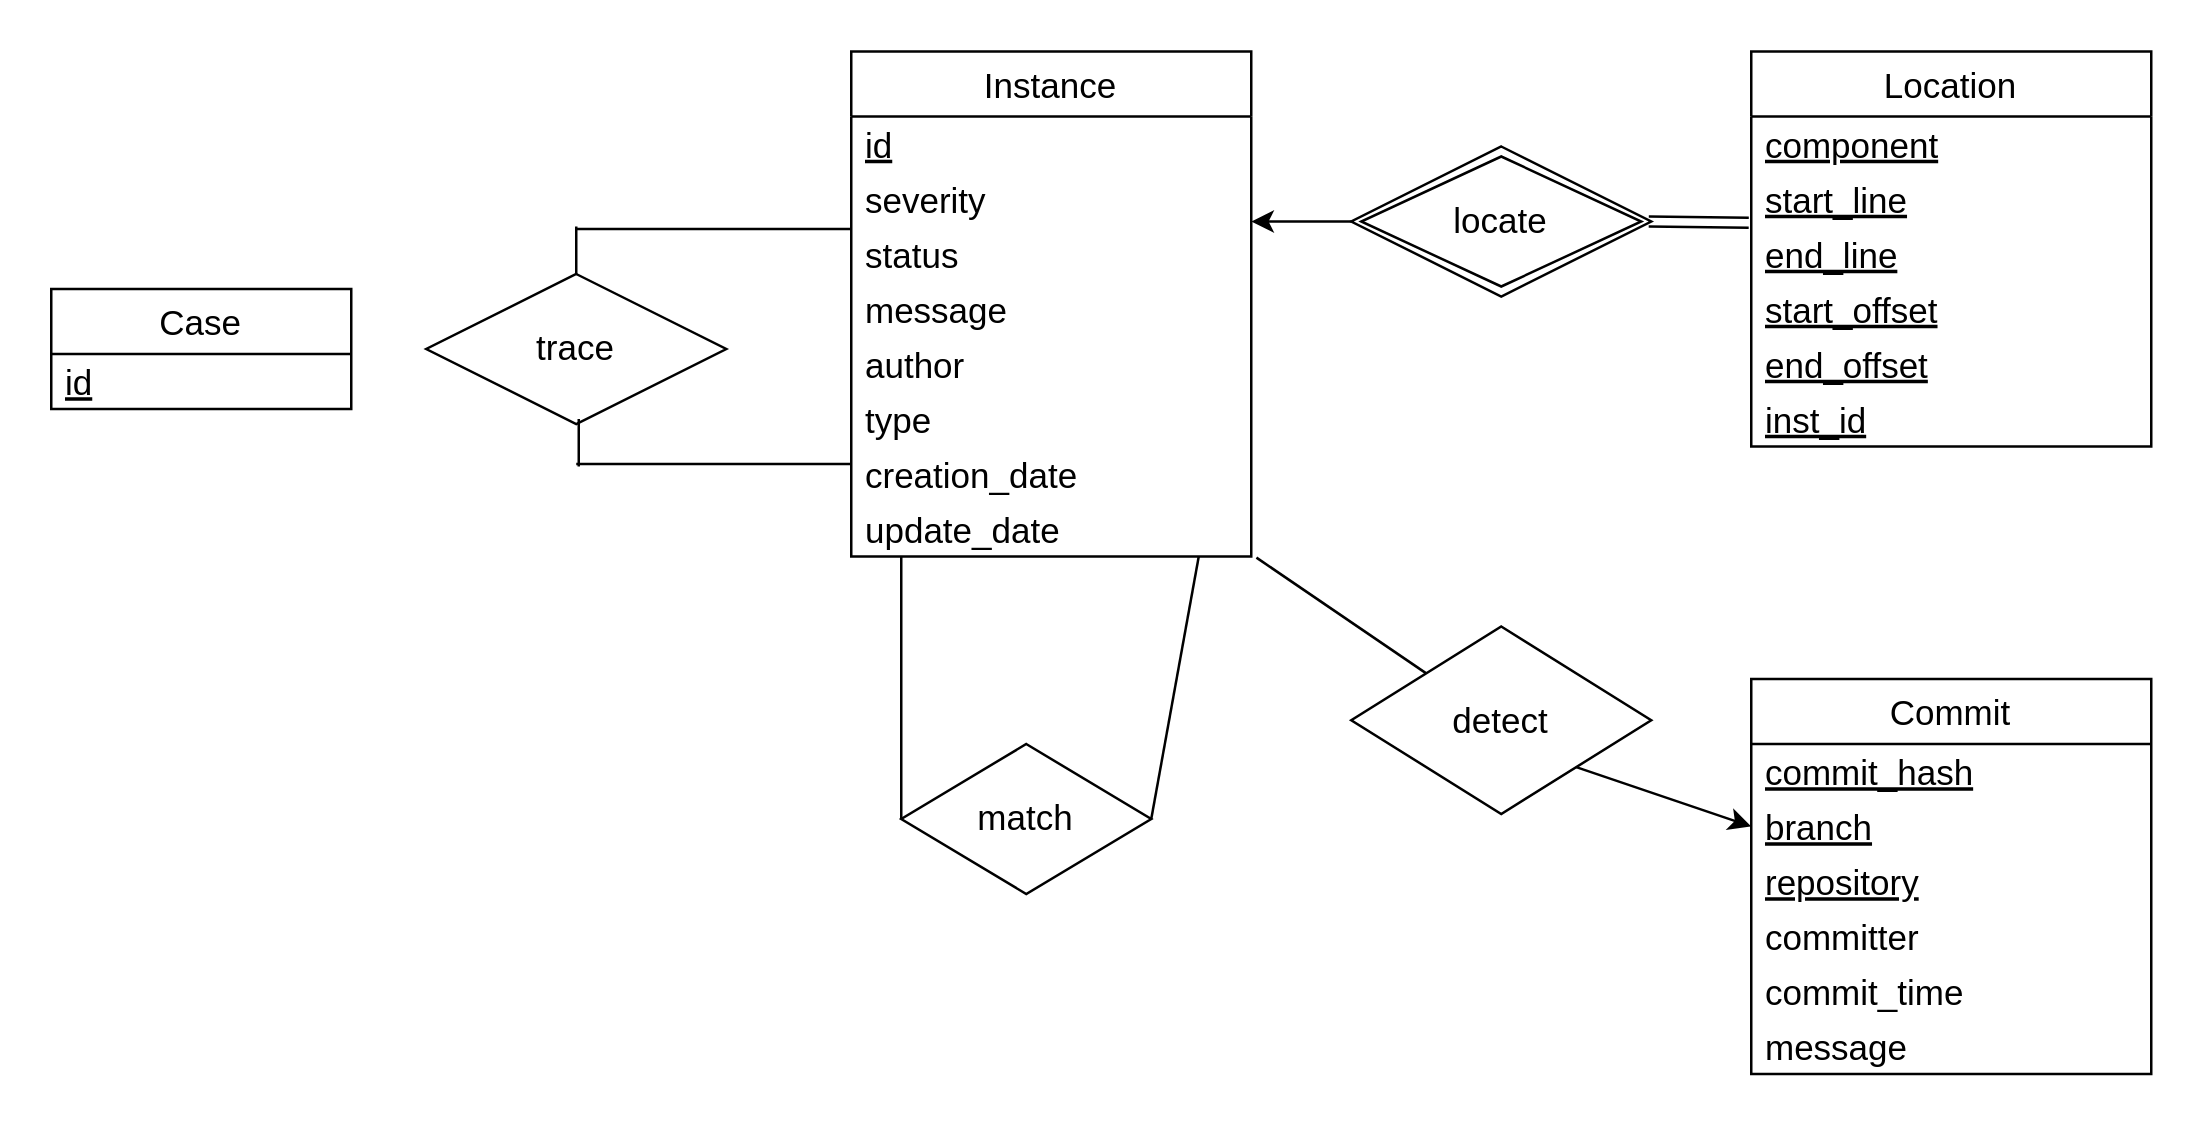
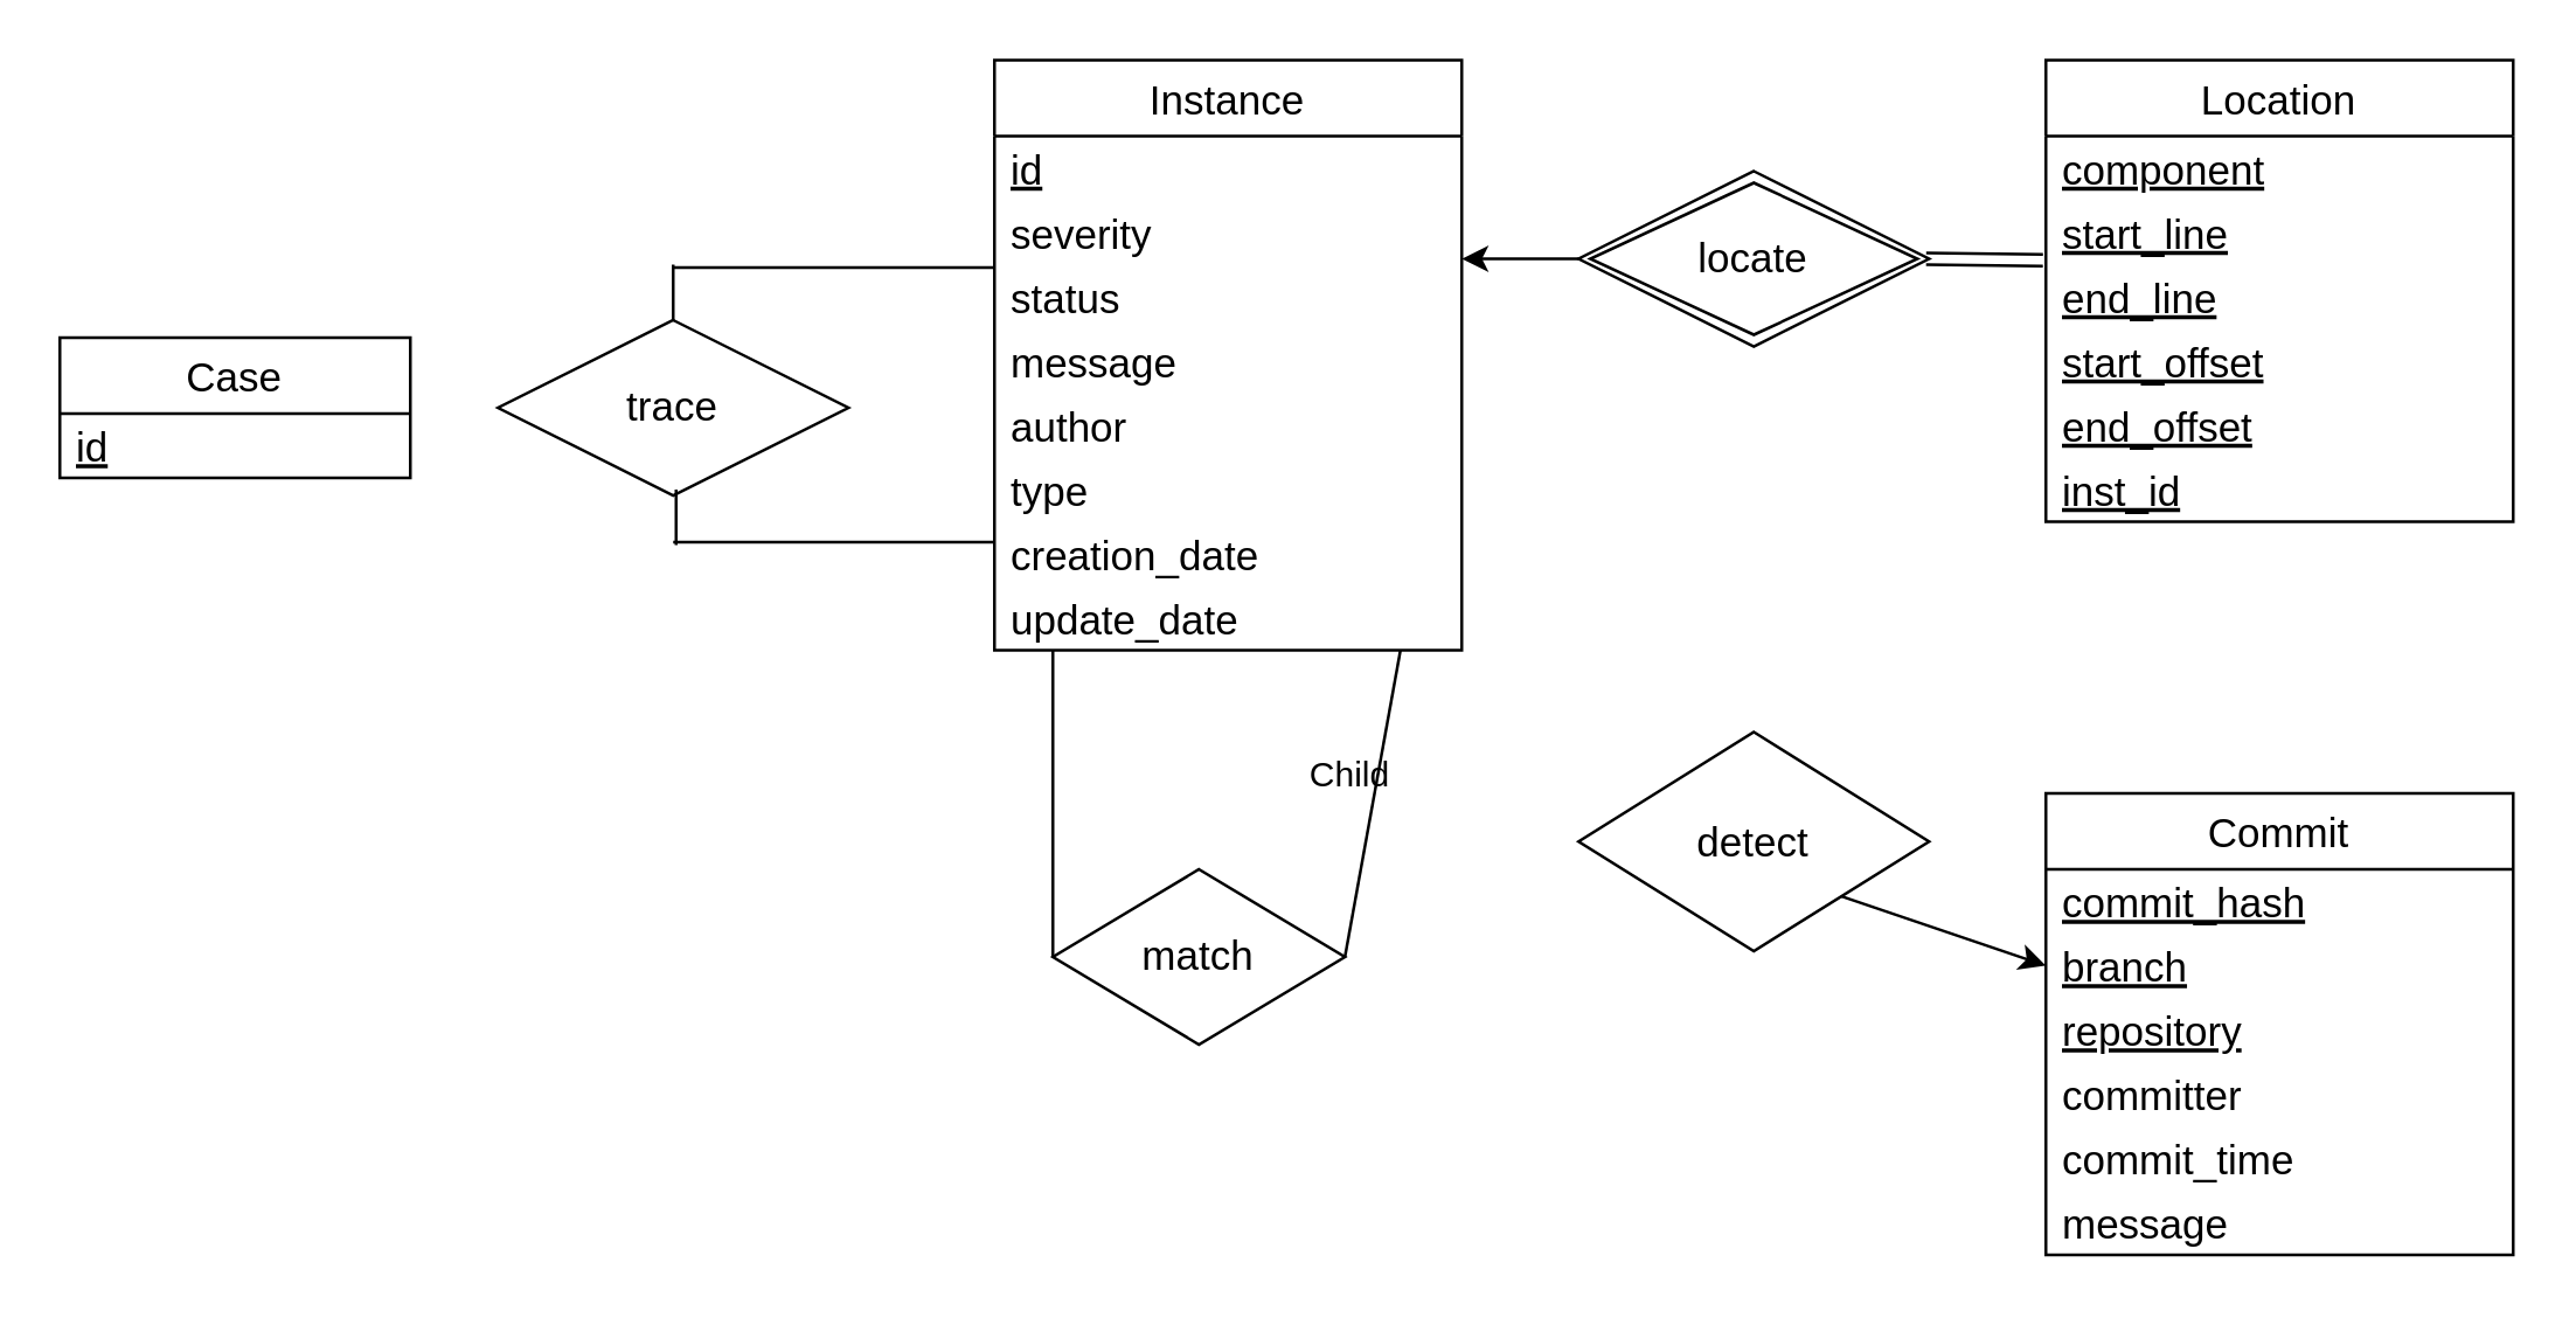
- <mxCell id="28" style="edgeStyle=none;html=1;exitX=0;exitY=0;exitDx=0;exitDy=0;entryX=1.013;entryY=1.021;entryDx=0;entryDy=0;entryPerimeter=0;fontSize=14;endArrow=none;endFill=0;" parent="1" source="30" target="10" edge="1"><mxGeometry relative="1" as="geometry" /></mxCell>
+ <mxCell id="41" value="Child" style="text;html=1;strokeColor=none;fillColor=none;align=center;verticalAlign=middle;whiteSpace=wrap;rounded=0;" vertex="1" parent="1"><mxGeometry x="432" y="250" width="60" height="30" as="geometry" /></mxCell>
